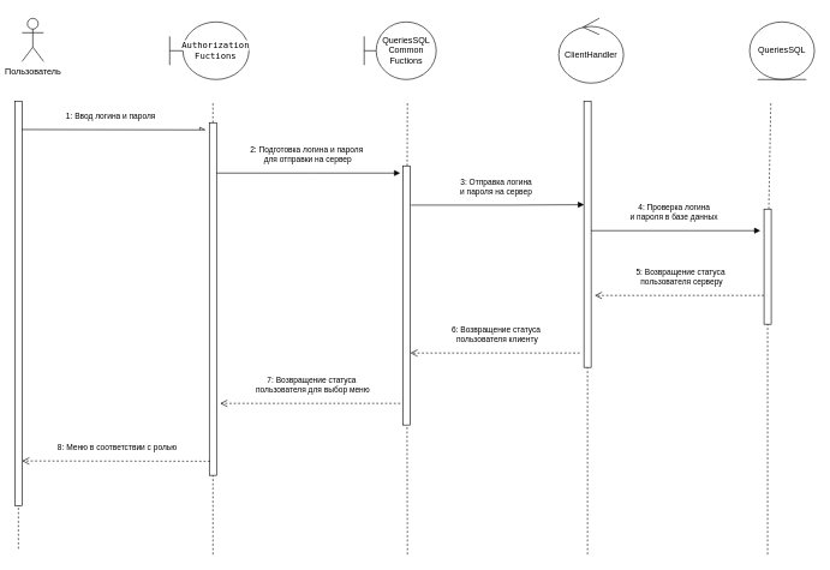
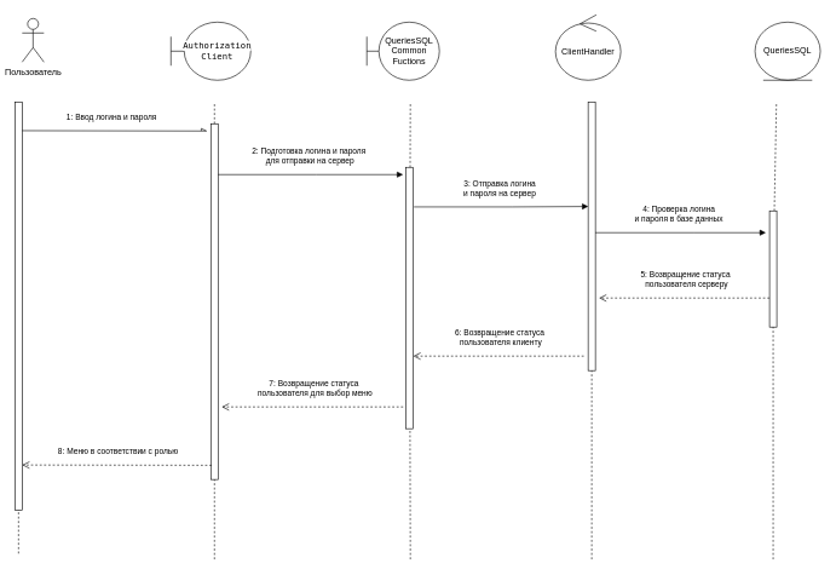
- <mxCell id="5" value="&lt;pre style=&quot;font-family: &amp;quot;JetBrains Mono&amp;quot;, monospace;&quot;&gt;&lt;span style=&quot;background-color: rgb(255, 255, 255);&quot;&gt;Authorization&lt;br/&gt;Fuctions&lt;/span&gt;&lt;/pre&gt;" style="shape=umlBoundary;whiteSpace=wrap;html=1;" parent="1" vertex="1"><mxGeometry x="235" y="30" width="110" height="80" as="geometry" /></mxCell>
+ <mxCell id="5" value="&lt;pre style=&quot;font-family: &amp;quot;JetBrains Mono&amp;quot;, monospace;&quot;&gt;&lt;span style=&quot;background-color: rgb(255, 255, 255);&quot;&gt;Authorization&lt;br/&gt;Client&lt;/span&gt;&lt;/pre&gt;" style="shape=umlBoundary;whiteSpace=wrap;html=1;" parent="1" vertex="1"><mxGeometry x="235" y="30" width="110" height="80" as="geometry" /></mxCell>
- <mxCell id="7" value="ClientHandler" style="ellipse;shape=umlControl;whiteSpace=wrap;html=1;" parent="1" vertex="1"><mxGeometry x="775" y="25" width="90" height="90" as="geometry" /></mxCell>
+ <mxCell id="7" value="ClientHandler" style="ellipse;shape=umlControl;whiteSpace=wrap;html=1;" parent="1" vertex="1"><mxGeometry x="765" y="20" width="90" height="90" as="geometry" /></mxCell>
